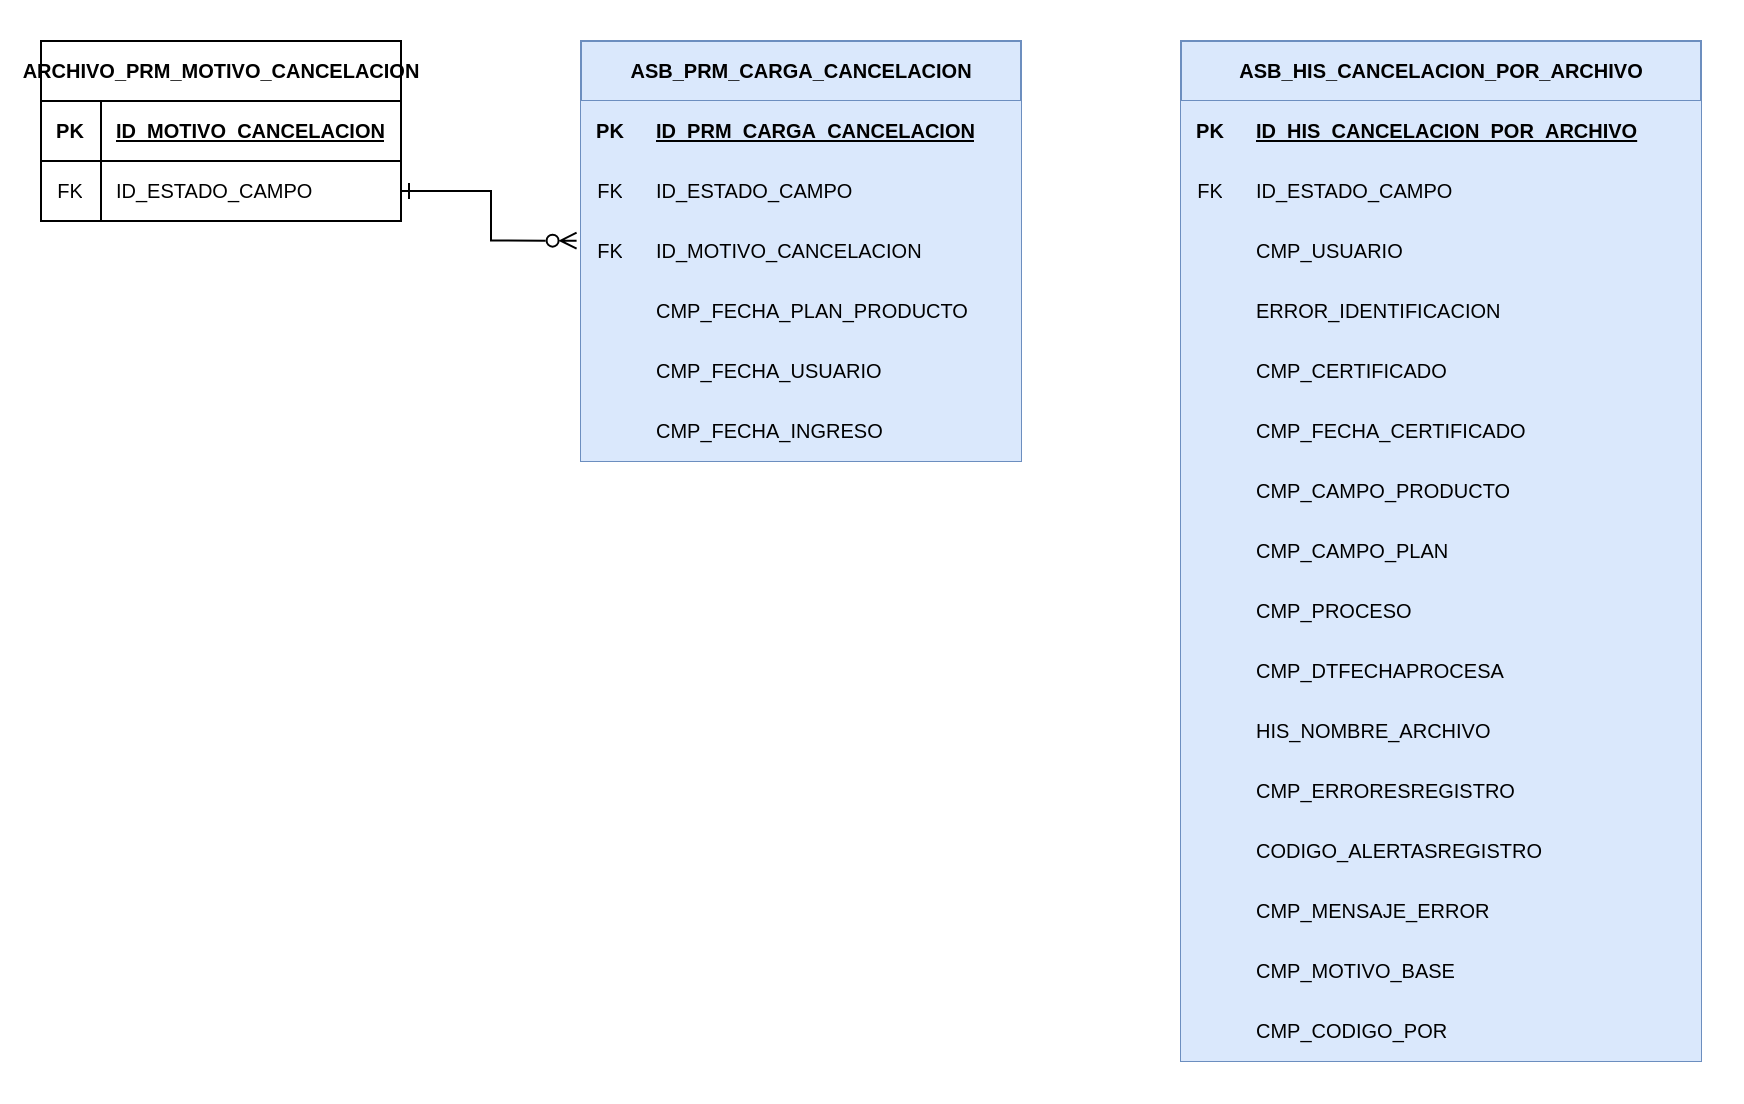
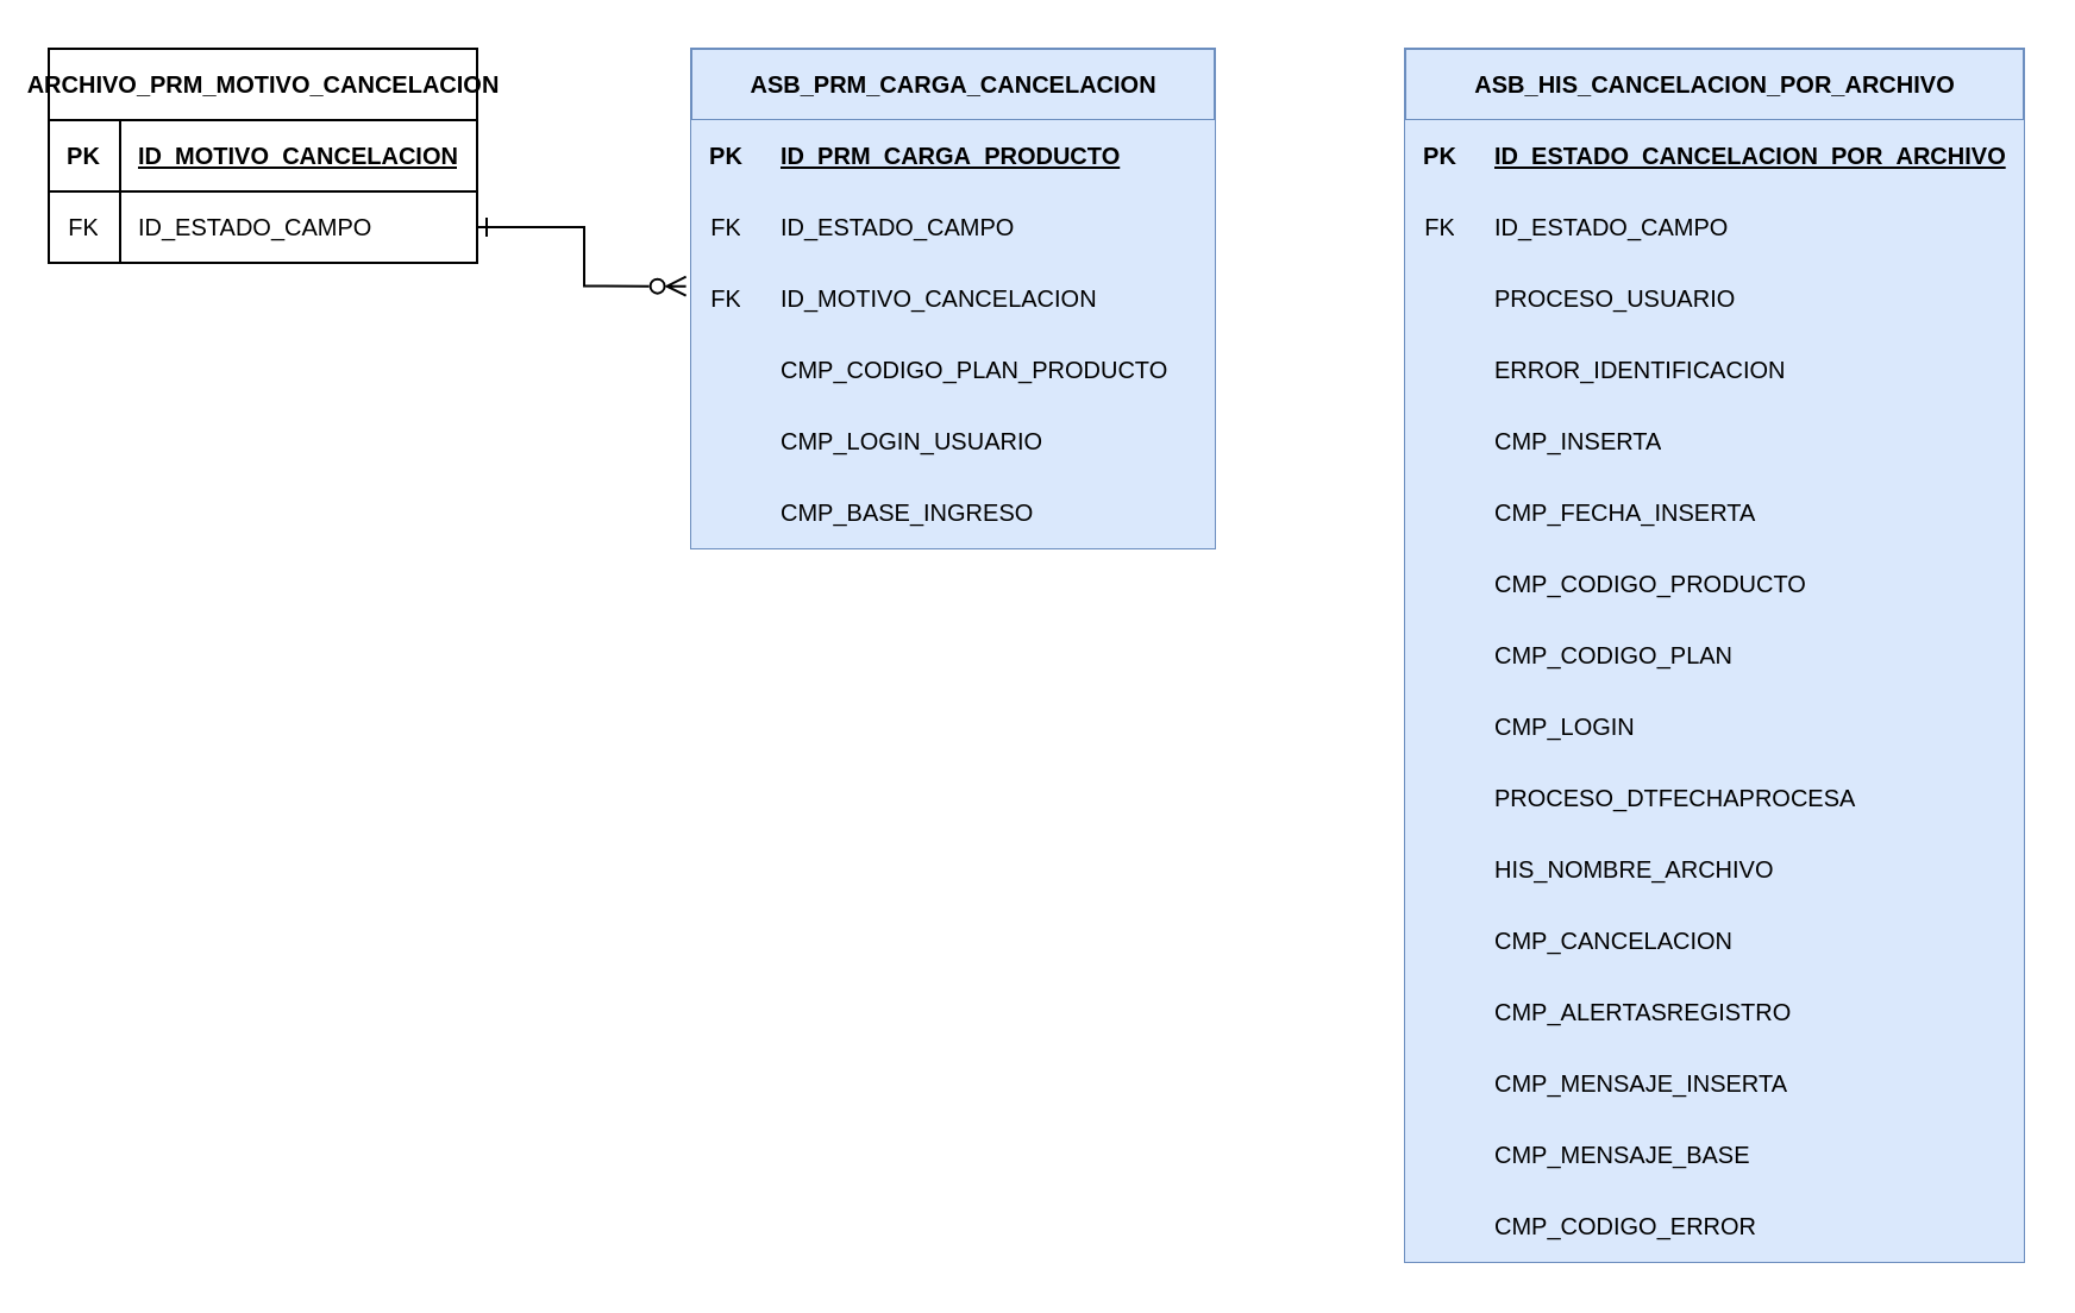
- <mxCell id="12" value="ID_PRM_CARGA_CANCELACION" style="shape=partialRectangle;connectable=0;fillColor=#dae8fc;top=0;left=0;bottom=0;right=0;align=left;spacingLeft=6;fontStyle=5;overflow=hidden;whiteSpace=wrap;html=1;fontSize=10;strokeColor=#6c8ebf;" vertex="1" parent="10"><mxGeometry x="30" width="190" height="30" as="geometry"><mxRectangle width="190" height="30" as="alternateBounds" /></mxGeometry></mxCell>
+ <mxCell id="12" value="ID_PRM_CARGA_PRODUCTO" style="shape=partialRectangle;connectable=0;fillColor=#dae8fc;top=0;left=0;bottom=0;right=0;align=left;spacingLeft=6;fontStyle=5;overflow=hidden;whiteSpace=wrap;html=1;fontSize=10;strokeColor=#6c8ebf;" vertex="1" parent="10"><mxGeometry x="30" width="190" height="30" as="geometry"><mxRectangle width="190" height="30" as="alternateBounds" /></mxGeometry></mxCell>
- <mxCell id="32" value="ID_HIS_CANCELACION_POR_ARCHIVO" style="shape=partialRectangle;connectable=0;fillColor=#dae8fc;top=0;left=0;bottom=0;right=0;align=left;spacingLeft=6;fontStyle=5;overflow=hidden;whiteSpace=wrap;html=1;fontSize=10;strokeColor=#6c8ebf;" vertex="1" parent="30"><mxGeometry x="30" width="230" height="30" as="geometry"><mxRectangle width="230" height="30" as="alternateBounds" /></mxGeometry></mxCell>
+ <mxCell id="32" value="ID_ESTADO_CANCELACION_POR_ARCHIVO" style="shape=partialRectangle;connectable=0;fillColor=#dae8fc;top=0;left=0;bottom=0;right=0;align=left;spacingLeft=6;fontStyle=5;overflow=hidden;whiteSpace=wrap;html=1;fontSize=10;strokeColor=#6c8ebf;" vertex="1" parent="30"><mxGeometry x="30" width="230" height="30" as="geometry"><mxRectangle width="230" height="30" as="alternateBounds" /></mxGeometry></mxCell>
- <mxCell id="38" value="CMP_USUARIO" style="shape=partialRectangle;connectable=0;fillColor=#dae8fc;top=0;left=0;bottom=0;right=0;align=left;spacingLeft=6;overflow=hidden;whiteSpace=wrap;html=1;fontSize=10;strokeColor=#6c8ebf;" vertex="1" parent="36"><mxGeometry x="30" width="230" height="30" as="geometry"><mxRectangle width="230" height="30" as="alternateBounds" /></mxGeometry></mxCell>
+ <mxCell id="38" value="PROCESO_USUARIO" style="shape=partialRectangle;connectable=0;fillColor=#dae8fc;top=0;left=0;bottom=0;right=0;align=left;spacingLeft=6;overflow=hidden;whiteSpace=wrap;html=1;fontSize=10;strokeColor=#6c8ebf;" vertex="1" parent="36"><mxGeometry x="30" width="230" height="30" as="geometry"><mxRectangle width="230" height="30" as="alternateBounds" /></mxGeometry></mxCell>
- <mxCell id="21" value="CMP_FECHA_PLAN_PRODUCTO" style="shape=partialRectangle;connectable=0;fillColor=#dae8fc;top=0;left=0;bottom=0;right=0;align=left;spacingLeft=6;overflow=hidden;whiteSpace=wrap;html=1;fontSize=10;strokeColor=#6c8ebf;" vertex="1" parent="19"><mxGeometry x="30" width="190" height="30" as="geometry"><mxRectangle width="190" height="30" as="alternateBounds" /></mxGeometry></mxCell>
+ <mxCell id="21" value="CMP_CODIGO_PLAN_PRODUCTO" style="shape=partialRectangle;connectable=0;fillColor=#dae8fc;top=0;left=0;bottom=0;right=0;align=left;spacingLeft=6;overflow=hidden;whiteSpace=wrap;html=1;fontSize=10;strokeColor=#6c8ebf;" vertex="1" parent="19"><mxGeometry x="30" width="190" height="30" as="geometry"><mxRectangle width="190" height="30" as="alternateBounds" /></mxGeometry></mxCell>
- <mxCell id="24" value="CMP_FECHA_USUARIO" style="shape=partialRectangle;connectable=0;fillColor=#dae8fc;top=0;left=0;bottom=0;right=0;align=left;spacingLeft=6;overflow=hidden;whiteSpace=wrap;html=1;fontSize=10;strokeColor=#6c8ebf;" vertex="1" parent="22"><mxGeometry x="30" width="190" height="30" as="geometry"><mxRectangle width="190" height="30" as="alternateBounds" /></mxGeometry></mxCell>
+ <mxCell id="24" value="CMP_LOGIN_USUARIO" style="shape=partialRectangle;connectable=0;fillColor=#dae8fc;top=0;left=0;bottom=0;right=0;align=left;spacingLeft=6;overflow=hidden;whiteSpace=wrap;html=1;fontSize=10;strokeColor=#6c8ebf;" vertex="1" parent="22"><mxGeometry x="30" width="190" height="30" as="geometry"><mxRectangle width="190" height="30" as="alternateBounds" /></mxGeometry></mxCell>
- <mxCell id="44" value="CMP_CERTIFICADO" style="shape=partialRectangle;connectable=0;fillColor=#dae8fc;top=0;left=0;bottom=0;right=0;align=left;spacingLeft=6;overflow=hidden;whiteSpace=wrap;html=1;fontSize=10;strokeColor=#6c8ebf;" vertex="1" parent="42"><mxGeometry x="30" width="230" height="30" as="geometry"><mxRectangle width="230" height="30" as="alternateBounds" /></mxGeometry></mxCell>
+ <mxCell id="44" value="CMP_INSERTA" style="shape=partialRectangle;connectable=0;fillColor=#dae8fc;top=0;left=0;bottom=0;right=0;align=left;spacingLeft=6;overflow=hidden;whiteSpace=wrap;html=1;fontSize=10;strokeColor=#6c8ebf;" vertex="1" parent="42"><mxGeometry x="30" width="230" height="30" as="geometry"><mxRectangle width="230" height="30" as="alternateBounds" /></mxGeometry></mxCell>
- <mxCell id="27" value="CMP_FECHA_INGRESO" style="shape=partialRectangle;connectable=0;fillColor=#dae8fc;top=0;left=0;bottom=0;right=0;align=left;spacingLeft=6;overflow=hidden;whiteSpace=wrap;html=1;fontSize=10;strokeColor=#6c8ebf;" vertex="1" parent="25"><mxGeometry x="30" width="190" height="30" as="geometry"><mxRectangle width="190" height="30" as="alternateBounds" /></mxGeometry></mxCell>
+ <mxCell id="27" value="CMP_BASE_INGRESO" style="shape=partialRectangle;connectable=0;fillColor=#dae8fc;top=0;left=0;bottom=0;right=0;align=left;spacingLeft=6;overflow=hidden;whiteSpace=wrap;html=1;fontSize=10;strokeColor=#6c8ebf;" vertex="1" parent="25"><mxGeometry x="30" width="190" height="30" as="geometry"><mxRectangle width="190" height="30" as="alternateBounds" /></mxGeometry></mxCell>
- <mxCell id="47" value="CMP_FECHA_CERTIFICADO" style="shape=partialRectangle;connectable=0;fillColor=#dae8fc;top=0;left=0;bottom=0;right=0;align=left;spacingLeft=6;overflow=hidden;whiteSpace=wrap;html=1;fontSize=10;strokeColor=#6c8ebf;" vertex="1" parent="45"><mxGeometry x="30" width="230" height="30" as="geometry"><mxRectangle width="230" height="30" as="alternateBounds" /></mxGeometry></mxCell>
+ <mxCell id="47" value="CMP_FECHA_INSERTA" style="shape=partialRectangle;connectable=0;fillColor=#dae8fc;top=0;left=0;bottom=0;right=0;align=left;spacingLeft=6;overflow=hidden;whiteSpace=wrap;html=1;fontSize=10;strokeColor=#6c8ebf;" vertex="1" parent="45"><mxGeometry x="30" width="230" height="30" as="geometry"><mxRectangle width="230" height="30" as="alternateBounds" /></mxGeometry></mxCell>
- <mxCell id="50" value="CMP_CAMPO_PRODUCTO" style="shape=partialRectangle;connectable=0;fillColor=#dae8fc;top=0;left=0;bottom=0;right=0;align=left;spacingLeft=6;overflow=hidden;whiteSpace=wrap;html=1;fontSize=10;strokeColor=#6c8ebf;" vertex="1" parent="48"><mxGeometry x="30" width="230" height="30" as="geometry"><mxRectangle width="230" height="30" as="alternateBounds" /></mxGeometry></mxCell>
+ <mxCell id="50" value="CMP_CODIGO_PRODUCTO" style="shape=partialRectangle;connectable=0;fillColor=#dae8fc;top=0;left=0;bottom=0;right=0;align=left;spacingLeft=6;overflow=hidden;whiteSpace=wrap;html=1;fontSize=10;strokeColor=#6c8ebf;" vertex="1" parent="48"><mxGeometry x="30" width="230" height="30" as="geometry"><mxRectangle width="230" height="30" as="alternateBounds" /></mxGeometry></mxCell>
- <mxCell id="53" value="CMP_CAMPO_PLAN" style="shape=partialRectangle;connectable=0;fillColor=#dae8fc;top=0;left=0;bottom=0;right=0;align=left;spacingLeft=6;overflow=hidden;whiteSpace=wrap;html=1;fontSize=10;strokeColor=#6c8ebf;" vertex="1" parent="51"><mxGeometry x="30" width="230" height="30" as="geometry"><mxRectangle width="230" height="30" as="alternateBounds" /></mxGeometry></mxCell>
+ <mxCell id="53" value="CMP_CODIGO_PLAN" style="shape=partialRectangle;connectable=0;fillColor=#dae8fc;top=0;left=0;bottom=0;right=0;align=left;spacingLeft=6;overflow=hidden;whiteSpace=wrap;html=1;fontSize=10;strokeColor=#6c8ebf;" vertex="1" parent="51"><mxGeometry x="30" width="230" height="30" as="geometry"><mxRectangle width="230" height="30" as="alternateBounds" /></mxGeometry></mxCell>
- <mxCell id="56" value="CMP_PROCESO" style="shape=partialRectangle;connectable=0;fillColor=#dae8fc;top=0;left=0;bottom=0;right=0;align=left;spacingLeft=6;overflow=hidden;whiteSpace=wrap;html=1;fontSize=10;strokeColor=#6c8ebf;" vertex="1" parent="54"><mxGeometry x="30" width="230" height="30" as="geometry"><mxRectangle width="230" height="30" as="alternateBounds" /></mxGeometry></mxCell>
+ <mxCell id="56" value="CMP_LOGIN" style="shape=partialRectangle;connectable=0;fillColor=#dae8fc;top=0;left=0;bottom=0;right=0;align=left;spacingLeft=6;overflow=hidden;whiteSpace=wrap;html=1;fontSize=10;strokeColor=#6c8ebf;" vertex="1" parent="54"><mxGeometry x="30" width="230" height="30" as="geometry"><mxRectangle width="230" height="30" as="alternateBounds" /></mxGeometry></mxCell>
- <mxCell id="59" value="CMP_DTFECHAPROCESA" style="shape=partialRectangle;connectable=0;fillColor=#dae8fc;top=0;left=0;bottom=0;right=0;align=left;spacingLeft=6;overflow=hidden;whiteSpace=wrap;html=1;fontSize=10;strokeColor=#6c8ebf;" vertex="1" parent="57"><mxGeometry x="30" width="230" height="30" as="geometry"><mxRectangle width="230" height="30" as="alternateBounds" /></mxGeometry></mxCell>
+ <mxCell id="59" value="PROCESO_DTFECHAPROCESA" style="shape=partialRectangle;connectable=0;fillColor=#dae8fc;top=0;left=0;bottom=0;right=0;align=left;spacingLeft=6;overflow=hidden;whiteSpace=wrap;html=1;fontSize=10;strokeColor=#6c8ebf;" vertex="1" parent="57"><mxGeometry x="30" width="230" height="30" as="geometry"><mxRectangle width="230" height="30" as="alternateBounds" /></mxGeometry></mxCell>
- <mxCell id="65" value="CMP_ERRORESREGISTRO" style="shape=partialRectangle;connectable=0;fillColor=#dae8fc;top=0;left=0;bottom=0;right=0;align=left;spacingLeft=6;overflow=hidden;whiteSpace=wrap;html=1;fontSize=10;strokeColor=#6c8ebf;" vertex="1" parent="63"><mxGeometry x="30" width="230" height="30" as="geometry"><mxRectangle width="230" height="30" as="alternateBounds" /></mxGeometry></mxCell>
+ <mxCell id="65" value="CMP_CANCELACION" style="shape=partialRectangle;connectable=0;fillColor=#dae8fc;top=0;left=0;bottom=0;right=0;align=left;spacingLeft=6;overflow=hidden;whiteSpace=wrap;html=1;fontSize=10;strokeColor=#6c8ebf;" vertex="1" parent="63"><mxGeometry x="30" width="230" height="30" as="geometry"><mxRectangle width="230" height="30" as="alternateBounds" /></mxGeometry></mxCell>
- <mxCell id="68" value="CODIGO_ALERTASREGISTRO" style="shape=partialRectangle;connectable=0;fillColor=#dae8fc;top=0;left=0;bottom=0;right=0;align=left;spacingLeft=6;overflow=hidden;whiteSpace=wrap;html=1;fontSize=10;strokeColor=#6c8ebf;" vertex="1" parent="66"><mxGeometry x="30" width="230" height="30" as="geometry"><mxRectangle width="230" height="30" as="alternateBounds" /></mxGeometry></mxCell>
+ <mxCell id="68" value="CMP_ALERTASREGISTRO" style="shape=partialRectangle;connectable=0;fillColor=#dae8fc;top=0;left=0;bottom=0;right=0;align=left;spacingLeft=6;overflow=hidden;whiteSpace=wrap;html=1;fontSize=10;strokeColor=#6c8ebf;" vertex="1" parent="66"><mxGeometry x="30" width="230" height="30" as="geometry"><mxRectangle width="230" height="30" as="alternateBounds" /></mxGeometry></mxCell>
- <mxCell id="71" value="CMP_MENSAJE_ERROR" style="shape=partialRectangle;connectable=0;fillColor=#dae8fc;top=0;left=0;bottom=0;right=0;align=left;spacingLeft=6;overflow=hidden;whiteSpace=wrap;html=1;fontSize=10;strokeColor=#6c8ebf;" vertex="1" parent="69"><mxGeometry x="30" width="230" height="30" as="geometry"><mxRectangle width="230" height="30" as="alternateBounds" /></mxGeometry></mxCell>
+ <mxCell id="71" value="CMP_MENSAJE_INSERTA" style="shape=partialRectangle;connectable=0;fillColor=#dae8fc;top=0;left=0;bottom=0;right=0;align=left;spacingLeft=6;overflow=hidden;whiteSpace=wrap;html=1;fontSize=10;strokeColor=#6c8ebf;" vertex="1" parent="69"><mxGeometry x="30" width="230" height="30" as="geometry"><mxRectangle width="230" height="30" as="alternateBounds" /></mxGeometry></mxCell>
- <mxCell id="74" value="CMP_MOTIVO_BASE" style="shape=partialRectangle;connectable=0;fillColor=#dae8fc;top=0;left=0;bottom=0;right=0;align=left;spacingLeft=6;overflow=hidden;whiteSpace=wrap;html=1;fontSize=10;strokeColor=#6c8ebf;" vertex="1" parent="72"><mxGeometry x="30" width="230" height="30" as="geometry"><mxRectangle width="230" height="30" as="alternateBounds" /></mxGeometry></mxCell>
+ <mxCell id="74" value="CMP_MENSAJE_BASE" style="shape=partialRectangle;connectable=0;fillColor=#dae8fc;top=0;left=0;bottom=0;right=0;align=left;spacingLeft=6;overflow=hidden;whiteSpace=wrap;html=1;fontSize=10;strokeColor=#6c8ebf;" vertex="1" parent="72"><mxGeometry x="30" width="230" height="30" as="geometry"><mxRectangle width="230" height="30" as="alternateBounds" /></mxGeometry></mxCell>
- <mxCell id="77" value="CMP_CODIGO_POR" style="shape=partialRectangle;connectable=0;fillColor=#dae8fc;top=0;left=0;bottom=0;right=0;align=left;spacingLeft=6;overflow=hidden;whiteSpace=wrap;html=1;fontSize=10;strokeColor=#6c8ebf;" vertex="1" parent="75"><mxGeometry x="30" width="230" height="30" as="geometry"><mxRectangle width="230" height="30" as="alternateBounds" /></mxGeometry></mxCell>
+ <mxCell id="77" value="CMP_CODIGO_ERROR" style="shape=partialRectangle;connectable=0;fillColor=#dae8fc;top=0;left=0;bottom=0;right=0;align=left;spacingLeft=6;overflow=hidden;whiteSpace=wrap;html=1;fontSize=10;strokeColor=#6c8ebf;" vertex="1" parent="75"><mxGeometry x="30" width="230" height="30" as="geometry"><mxRectangle width="230" height="30" as="alternateBounds" /></mxGeometry></mxCell>
